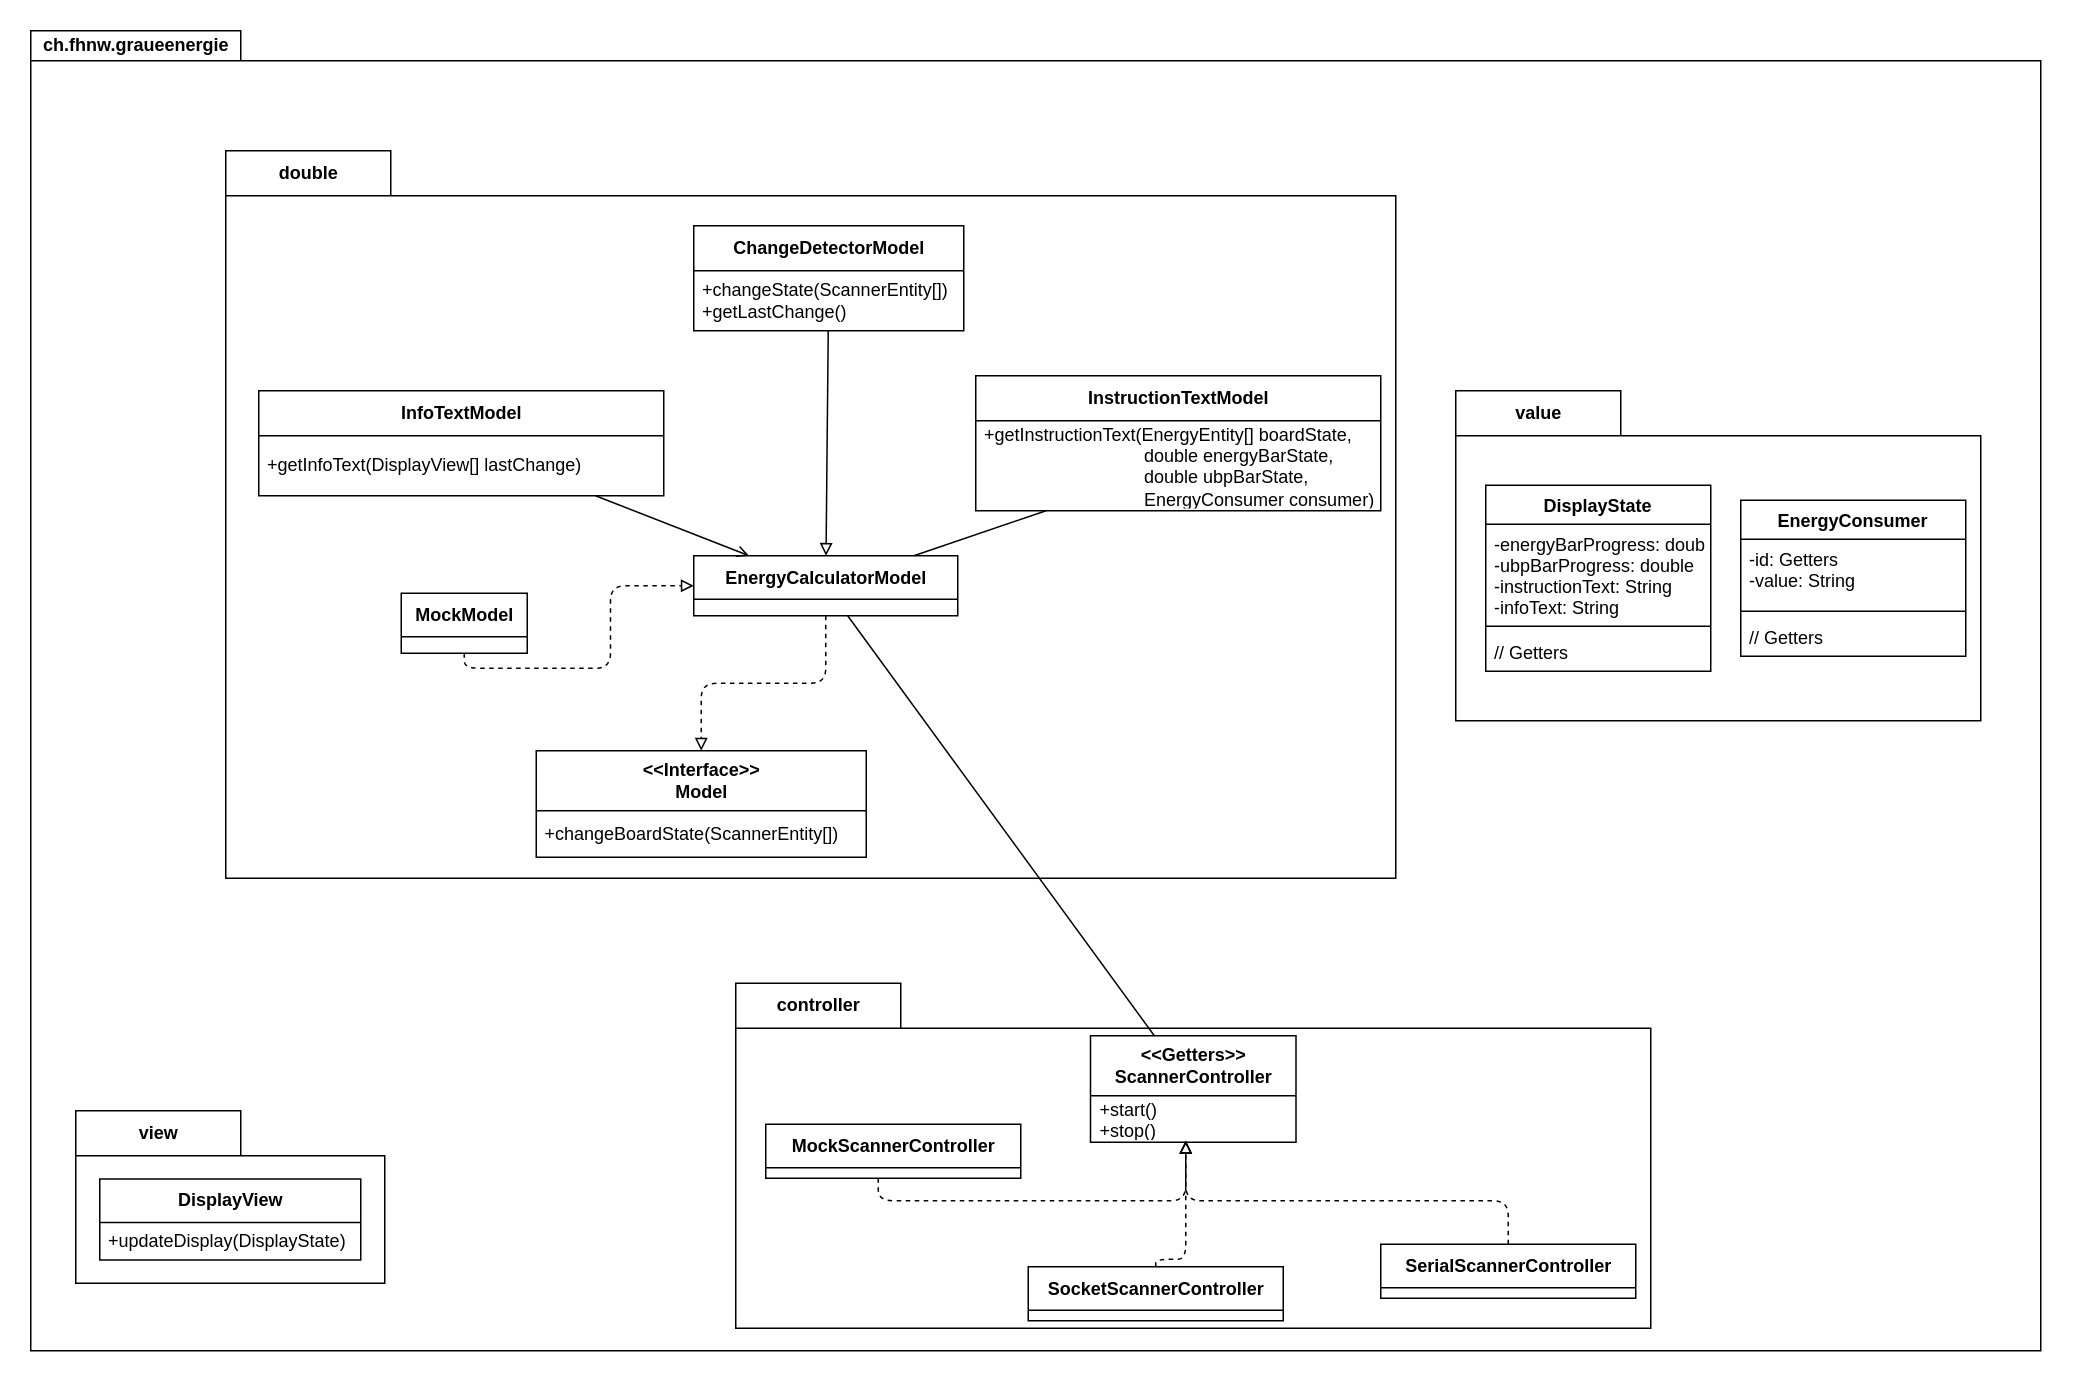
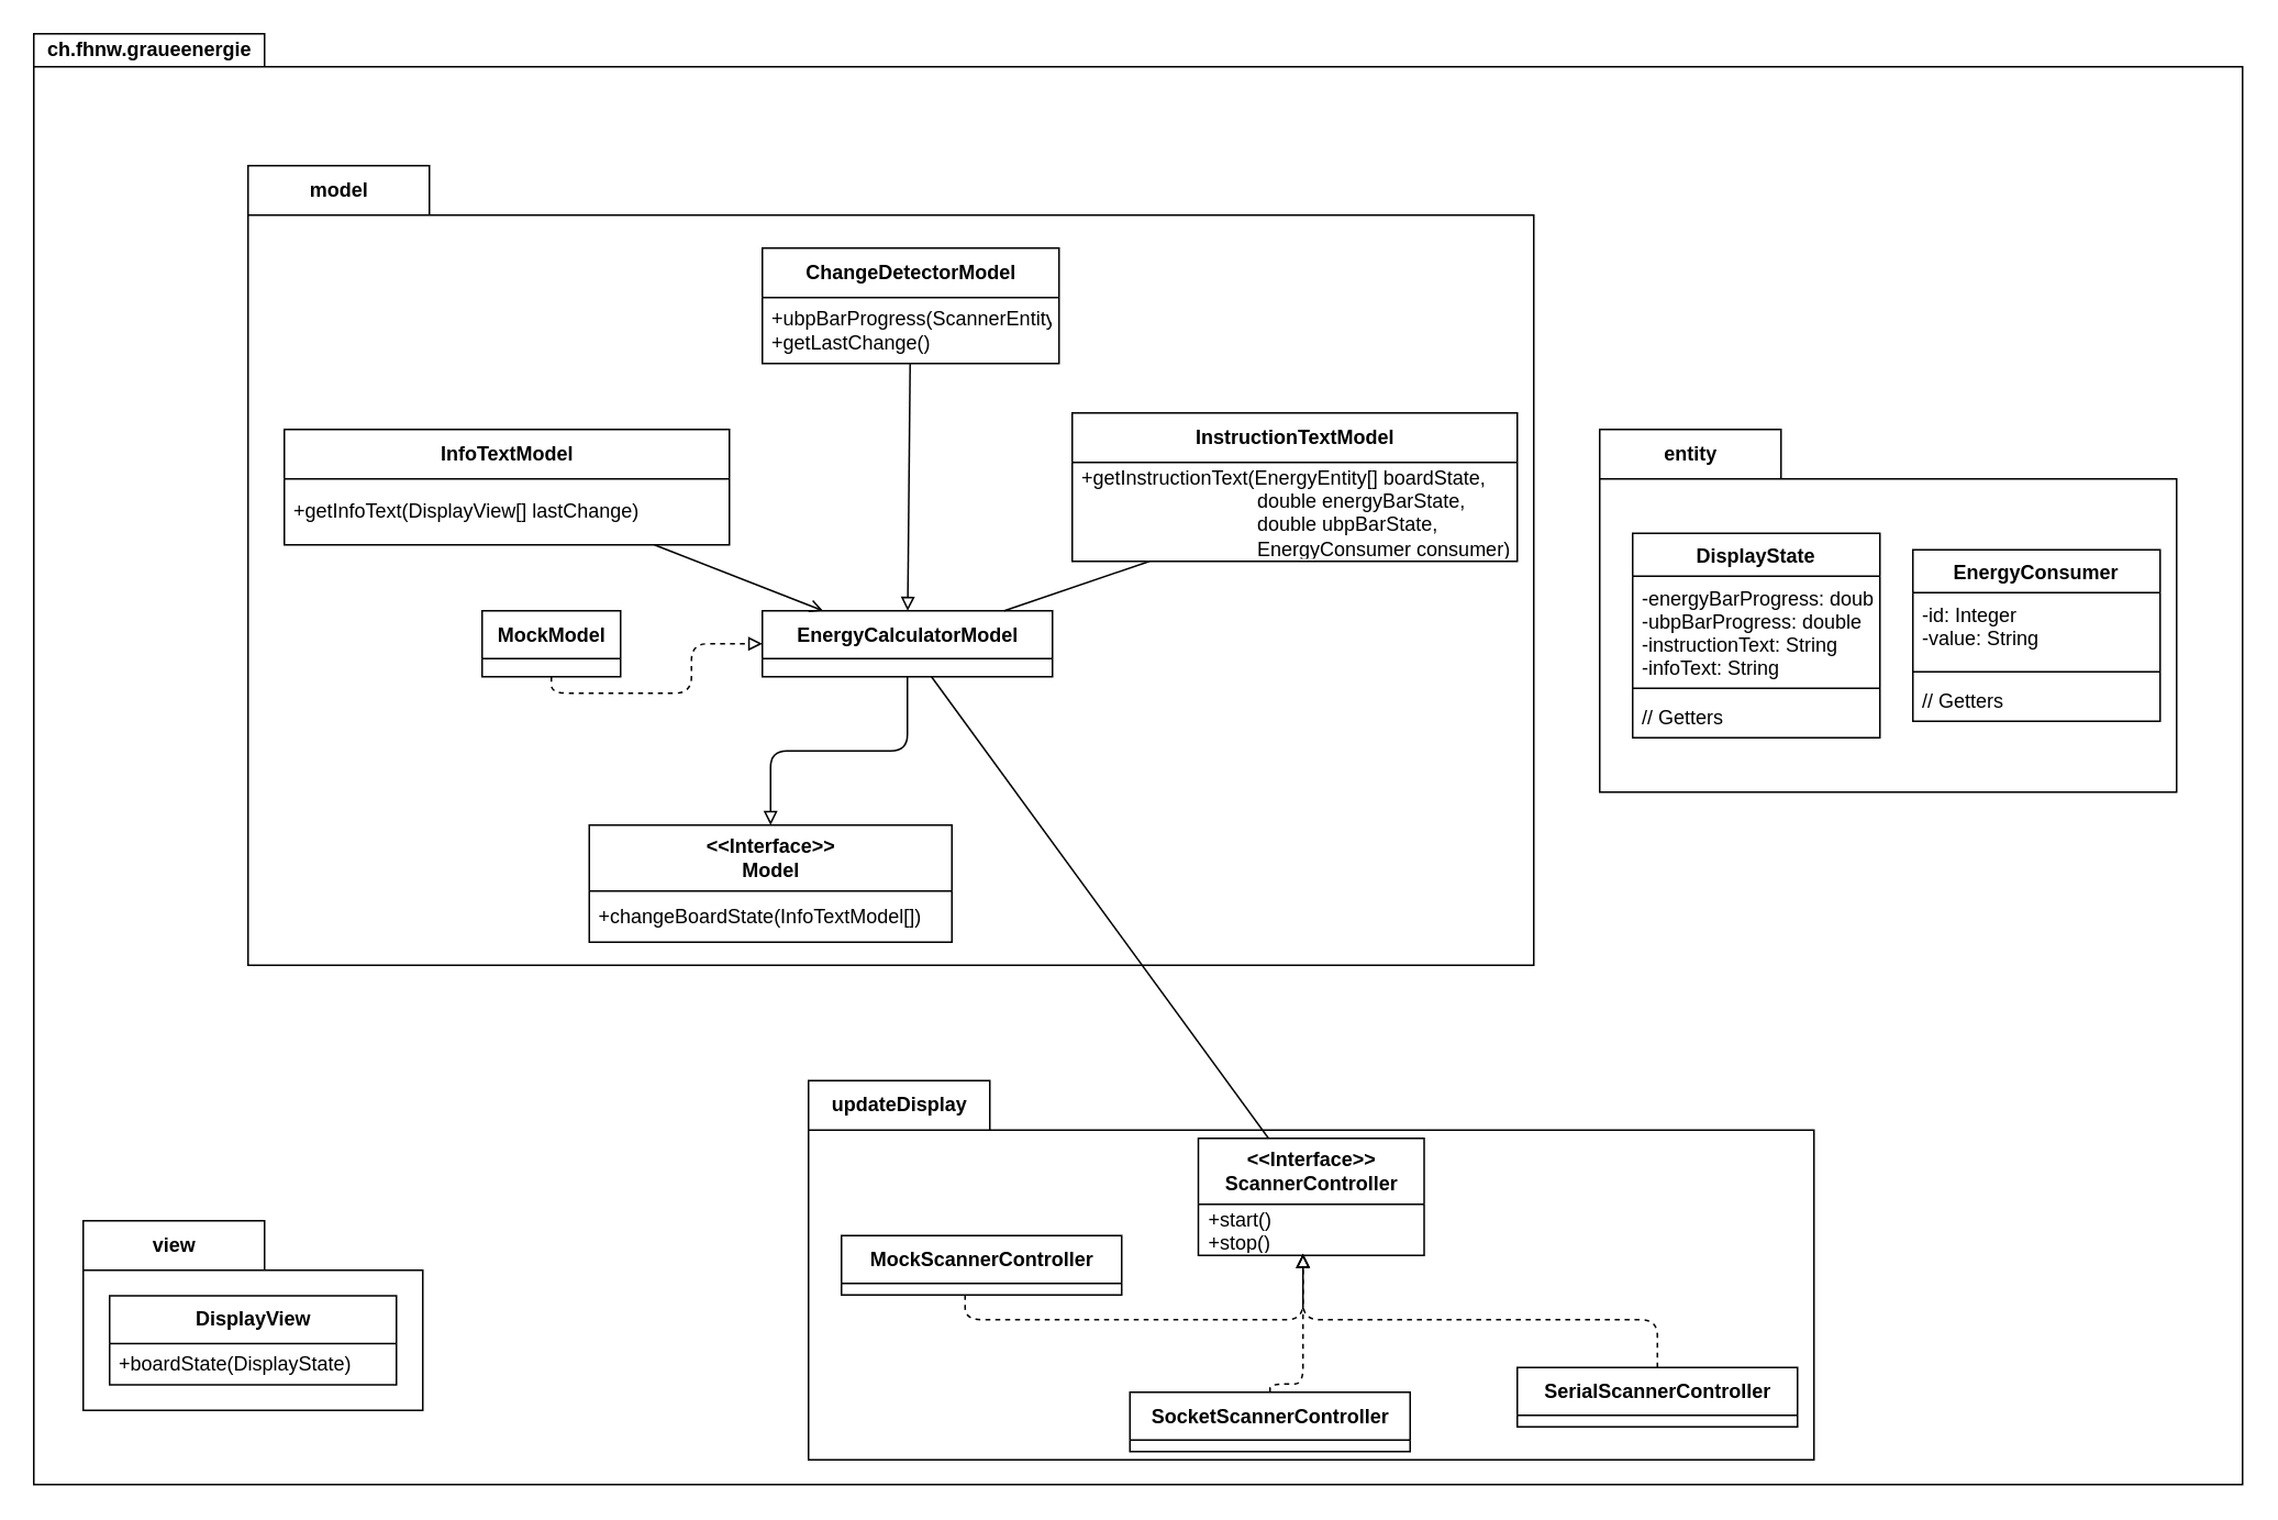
- <mxCell id="3" value="double" style="shape=folder;fontStyle=1;tabWidth=110;tabHeight=30;tabPosition=left;html=1;boundedLbl=1;labelInHeader=1;container=1;collapsible=0;recursiveResize=0;" parent="2" vertex="1"><mxGeometry x="130" y="80" width="780" height="485" as="geometry" /></mxCell>
+ <mxCell id="3" value="model" style="shape=folder;fontStyle=1;tabWidth=110;tabHeight=30;tabPosition=left;html=1;boundedLbl=1;labelInHeader=1;container=1;collapsible=0;recursiveResize=0;" parent="2" vertex="1"><mxGeometry x="130" y="80" width="780" height="485" as="geometry" /></mxCell>
- <mxCell id="15" value="+changeState(ScannerEntity[])&lt;br&gt;+getLastChange()&lt;br&gt;" style="text;html=1;strokeColor=none;fillColor=none;align=left;verticalAlign=middle;spacingLeft=4;spacingRight=4;overflow=hidden;rotatable=0;points=[[0,0.5],[1,0.5]];portConstraint=eastwest;" parent="14" vertex="1"><mxGeometry y="30" width="180" height="40" as="geometry" /></mxCell>
+ <mxCell id="15" value="+ubpBarProgress(ScannerEntity[])&lt;br&gt;+getLastChange()&lt;br&gt;" style="text;html=1;strokeColor=none;fillColor=none;align=left;verticalAlign=middle;spacingLeft=4;spacingRight=4;overflow=hidden;rotatable=0;points=[[0,0.5],[1,0.5]];portConstraint=eastwest;" parent="14" vertex="1"><mxGeometry y="30" width="180" height="40" as="geometry" /></mxCell>
- <mxCell id="32" value="value" style="shape=folder;fontStyle=1;tabWidth=110;tabHeight=30;tabPosition=left;html=1;boundedLbl=1;labelInHeader=1;container=1;collapsible=0;recursiveResize=0;" parent="2" vertex="1"><mxGeometry x="950" y="240" width="350" height="220" as="geometry" /></mxCell>
+ <mxCell id="32" value="entity" style="shape=folder;fontStyle=1;tabWidth=110;tabHeight=30;tabPosition=left;html=1;boundedLbl=1;labelInHeader=1;container=1;collapsible=0;recursiveResize=0;" parent="2" vertex="1"><mxGeometry x="950" y="240" width="350" height="220" as="geometry" /></mxCell>
- <mxCell id="38" value="-id: Getters&#10;-value: String" style="text;strokeColor=none;fillColor=none;align=left;verticalAlign=top;spacingLeft=4;spacingRight=4;overflow=hidden;rotatable=0;points=[[0,0.5],[1,0.5]];portConstraint=eastwest;" parent="37" vertex="1"><mxGeometry y="26" width="150" height="44" as="geometry" /></mxCell>
+ <mxCell id="38" value="-id: Integer&#10;-value: String" style="text;strokeColor=none;fillColor=none;align=left;verticalAlign=top;spacingLeft=4;spacingRight=4;overflow=hidden;rotatable=0;points=[[0,0.5],[1,0.5]];portConstraint=eastwest;" parent="37" vertex="1"><mxGeometry y="26" width="150" height="44" as="geometry" /></mxCell>
- <mxCell id="7" value="MockModel" style="swimlane;fontStyle=1;align=center;verticalAlign=middle;childLayout=stackLayout;horizontal=1;startSize=29;horizontalStack=0;resizeParent=1;resizeParentMax=0;resizeLast=0;collapsible=0;marginBottom=0;html=1;" parent="3" vertex="1"><mxGeometry x="117" y="295" width="84" height="40" as="geometry" /></mxCell>
+ <mxCell id="7" value="MockModel" style="swimlane;fontStyle=1;align=center;verticalAlign=middle;childLayout=stackLayout;horizontal=1;startSize=29;horizontalStack=0;resizeParent=1;resizeParentMax=0;resizeLast=0;collapsible=0;marginBottom=0;html=1;" parent="3" vertex="1"><mxGeometry x="142" y="270" width="84" height="40" as="geometry" /></mxCell>
- <mxCell id="8" style="edgeStyle=orthogonalEdgeStyle;html=1;dashed=1;endArrow=block;endFill=0;" parent="3" source="9" target="4" edge="1"><mxGeometry relative="1" as="geometry" /></mxCell>
+ <mxCell id="8" style="edgeStyle=orthogonalEdgeStyle;html=1;dashed=0;endArrow=block;endFill=0;" parent="3" source="9" target="4" edge="1"><mxGeometry relative="1" as="geometry" /></mxCell>
- <mxCell id="5" value="+changeBoardState(ScannerEntity[])" style="text;html=1;strokeColor=none;fillColor=none;align=left;verticalAlign=middle;spacingLeft=4;spacingRight=4;overflow=hidden;rotatable=0;points=[[0,0.5],[1,0.5]];portConstraint=eastwest;" parent="4" vertex="1"><mxGeometry y="40" width="220" height="31" as="geometry" /></mxCell>
+ <mxCell id="5" value="+changeBoardState(InfoTextModel[])" style="text;html=1;strokeColor=none;fillColor=none;align=left;verticalAlign=middle;spacingLeft=4;spacingRight=4;overflow=hidden;rotatable=0;points=[[0,0.5],[1,0.5]];portConstraint=eastwest;" parent="4" vertex="1"><mxGeometry y="40" width="220" height="31" as="geometry" /></mxCell>
- <mxCell id="22" value="controller" style="shape=folder;fontStyle=1;tabWidth=110;tabHeight=30;tabPosition=left;html=1;boundedLbl=1;labelInHeader=1;container=1;collapsible=0;recursiveResize=0;" parent="2" vertex="1"><mxGeometry x="470" y="635" width="610" height="230" as="geometry" /></mxCell>
+ <mxCell id="22" value="updateDisplay" style="shape=folder;fontStyle=1;tabWidth=110;tabHeight=30;tabPosition=left;html=1;boundedLbl=1;labelInHeader=1;container=1;collapsible=0;recursiveResize=0;" parent="2" vertex="1"><mxGeometry x="470" y="635" width="610" height="230" as="geometry" /></mxCell>
- <mxCell id="23" value="&amp;lt;&amp;lt;Getters&amp;gt;&amp;gt;&lt;br&gt;ScannerController" style="swimlane;fontStyle=1;align=center;verticalAlign=middle;childLayout=stackLayout;horizontal=1;startSize=40;horizontalStack=0;resizeParent=1;resizeParentMax=0;resizeLast=0;collapsible=0;marginBottom=0;html=1;" parent="22" vertex="1"><mxGeometry x="236.5" y="35" width="137" height="71" as="geometry" /></mxCell>
+ <mxCell id="23" value="&amp;lt;&amp;lt;Interface&amp;gt;&amp;gt;&lt;br&gt;ScannerController" style="swimlane;fontStyle=1;align=center;verticalAlign=middle;childLayout=stackLayout;horizontal=1;startSize=40;horizontalStack=0;resizeParent=1;resizeParentMax=0;resizeLast=0;collapsible=0;marginBottom=0;html=1;" parent="22" vertex="1"><mxGeometry x="236.5" y="35" width="137" height="71" as="geometry" /></mxCell>
- <mxCell id="21" value="+updateDisplay(DisplayState)" style="text;html=1;strokeColor=none;fillColor=none;align=left;verticalAlign=middle;spacingLeft=4;spacingRight=4;overflow=hidden;rotatable=0;points=[[0,0.5],[1,0.5]];portConstraint=eastwest;" parent="20" vertex="1"><mxGeometry y="29" width="174" height="25" as="geometry" /></mxCell>
+ <mxCell id="21" value="+boardState(DisplayState)" style="text;html=1;strokeColor=none;fillColor=none;align=left;verticalAlign=middle;spacingLeft=4;spacingRight=4;overflow=hidden;rotatable=0;points=[[0,0.5],[1,0.5]];portConstraint=eastwest;" parent="20" vertex="1"><mxGeometry y="29" width="174" height="25" as="geometry" /></mxCell>
